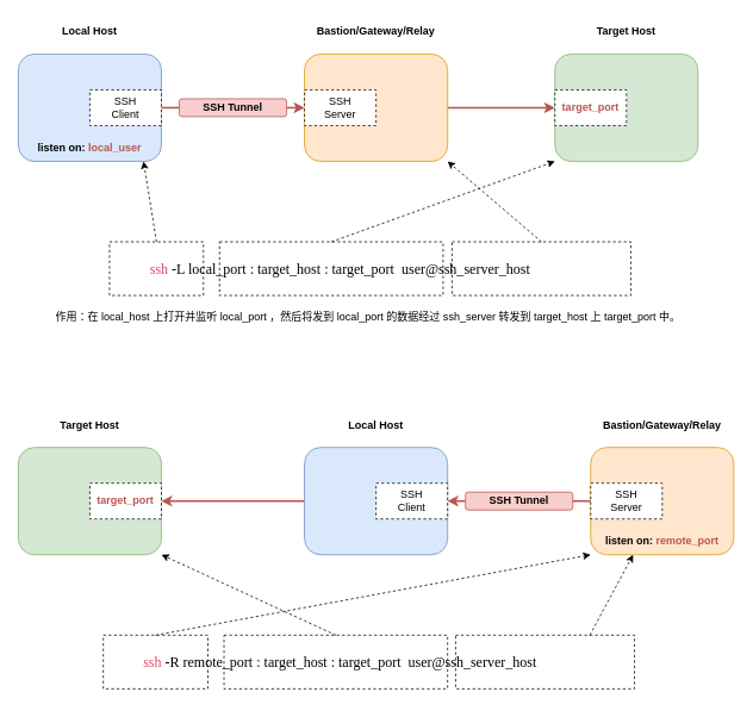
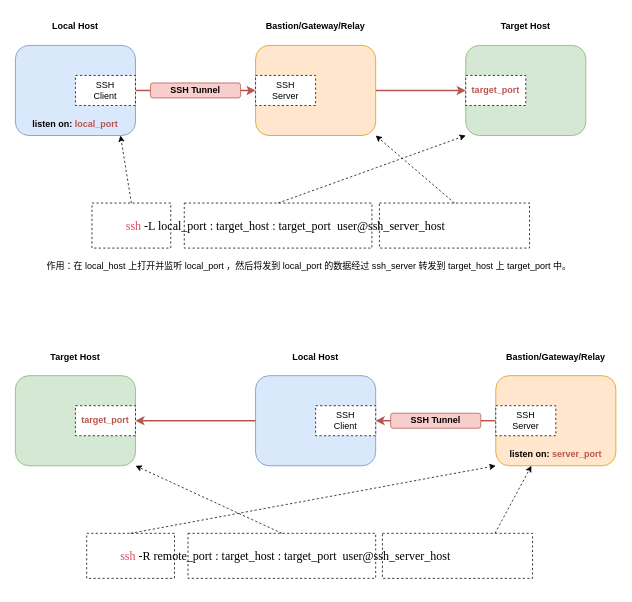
- <mxCell id="15" value="listen on: &lt;font color=&quot;#b95450&quot;&gt;local_user&lt;/font&gt;" style="text;html=1;align=center;verticalAlign=middle;whiteSpace=wrap;rounded=0;fontStyle=1" vertex="1" parent="1"><mxGeometry x="40" y="150" width="120" height="30" as="geometry" /></mxCell>
+ <mxCell id="15" value="listen on: &lt;font color=&quot;#b95450&quot;&gt;local_port&lt;/font&gt;" style="text;html=1;align=center;verticalAlign=middle;whiteSpace=wrap;rounded=0;fontStyle=1" vertex="1" parent="1"><mxGeometry x="40" y="150" width="120" height="30" as="geometry" /></mxCell>
- <mxCell id="33" value="listen on:&amp;nbsp;&lt;font color=&quot;#b95450&quot;&gt;remote_port&lt;/font&gt;" style="text;html=1;align=center;verticalAlign=middle;whiteSpace=wrap;rounded=0;fontStyle=1" vertex="1" parent="1"><mxGeometry x="675" y="590" width="130" height="30" as="geometry" /></mxCell>
+ <mxCell id="33" value="listen on:&amp;nbsp;&lt;font color=&quot;#b95450&quot;&gt;server_port&lt;/font&gt;" style="text;html=1;align=center;verticalAlign=middle;whiteSpace=wrap;rounded=0;fontStyle=1" vertex="1" parent="1"><mxGeometry x="675" y="590" width="130" height="30" as="geometry" /></mxCell>
